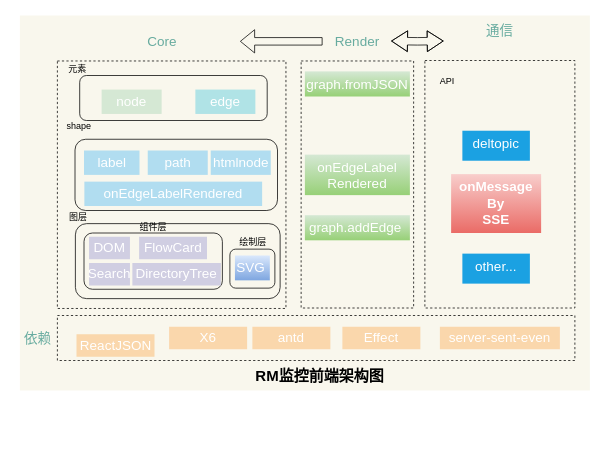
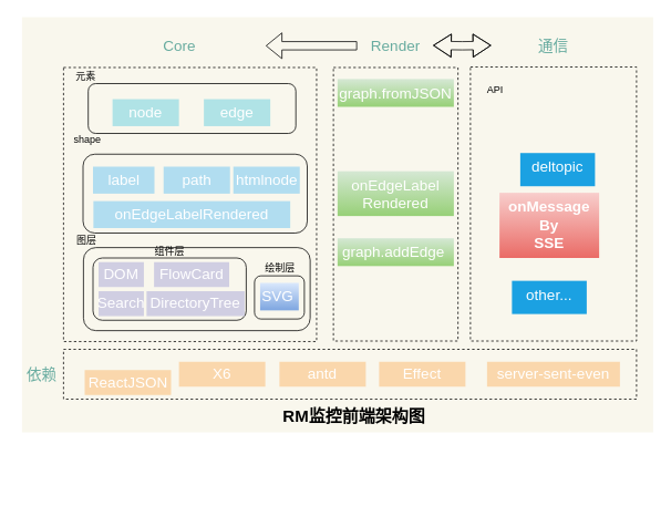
- <mxCell id="46" value="&lt;font color=&quot;#67ab9f&quot;&gt;通信&lt;/font&gt;" style="text;html=1;strokeColor=none;fillColor=none;align=center;verticalAlign=middle;whiteSpace=wrap;rounded=0;labelBackgroundColor=none;fontSize=18;fontColor=#FFFFFF;" vertex="1" parent="1"><mxGeometry x="636" y="25" width="60" height="30" as="geometry" /></mxCell>
+ <mxCell id="46" value="&lt;font color=&quot;#67ab9f&quot;&gt;通信&lt;/font&gt;" style="text;html=1;strokeColor=none;fillColor=none;align=center;verticalAlign=middle;whiteSpace=wrap;rounded=0;labelBackgroundColor=none;fontSize=18;fontColor=#FFFFFF;" vertex="1" parent="1"><mxGeometry x="636" y="40" width="60" height="30" as="geometry" /></mxCell>
- <mxCell id="14" value="&lt;font style=&quot;font-size: 18px;&quot; color=&quot;#ffffff&quot;&gt;node&lt;/font&gt;" style="rounded=0;whiteSpace=wrap;html=1;fillColor=#d5e8d4;strokeColor=none;" vertex="1" parent="1"><mxGeometry x="135" y="118.75" width="80" height="32.5" as="geometry" /></mxCell>
+ <mxCell id="14" value="&lt;font style=&quot;font-size: 18px;&quot; color=&quot;#ffffff&quot;&gt;node&lt;/font&gt;" style="rounded=0;whiteSpace=wrap;html=1;fillColor=#b0e3e6;strokeColor=none;" vertex="1" parent="1"><mxGeometry x="135" y="118.75" width="80" height="32.5" as="geometry" /></mxCell>
- <mxCell id="15" value="&lt;font style=&quot;font-size: 18px;&quot; color=&quot;#ffffff&quot;&gt;edge&lt;/font&gt;" style="rounded=0;whiteSpace=wrap;html=1;fillColor=#b0e3e6;strokeColor=none;" vertex="1" parent="1"><mxGeometry x="260" y="118.75" width="80" height="32.5" as="geometry" /></mxCell>
+ <mxCell id="15" value="&lt;font style=&quot;font-size: 18px;&quot; color=&quot;#ffffff&quot;&gt;edge&lt;/font&gt;" style="rounded=0;whiteSpace=wrap;html=1;fillColor=#b0e3e6;strokeColor=none;" vertex="1" parent="1"><mxGeometry x="245" y="118.75" width="80" height="32.5" as="geometry" /></mxCell>
- <mxCell id="36" value="&lt;div class=&quot;lake-content&quot;&gt;&lt;span class=&quot;ne-text&quot;&gt;deltopic &lt;/span&gt;&lt;/div&gt;" style="text;whiteSpace=wrap;html=1;fontSize=18;fillColor=#1ba1e2;strokeColor=none;fontColor=#ffffff;align=center;" vertex="1" parent="1"><mxGeometry x="616" y="173.63" width="90" height="40" as="geometry" /></mxCell>
+ <mxCell id="36" value="&lt;div class=&quot;lake-content&quot;&gt;&lt;span class=&quot;ne-text&quot;&gt;deltopic &lt;/span&gt;&lt;/div&gt;" style="text;whiteSpace=wrap;html=1;fontSize=18;fillColor=#1ba1e2;strokeColor=none;fontColor=#ffffff;align=center;" vertex="1" parent="1"><mxGeometry x="626" y="183.63" width="90" height="40" as="geometry" /></mxCell>
- <mxCell id="29" value="&lt;font color=&quot;#ffffff&quot;&gt;&lt;span style=&quot;font-size: 18px;&quot;&gt;X6&lt;/span&gt;&lt;/font&gt;" style="rounded=0;whiteSpace=wrap;html=1;fillColor=#fad7ac;strokeColor=none;" vertex="1" parent="1"><mxGeometry x="225" y="435" width="104" height="30" as="geometry" /></mxCell>
+ <mxCell id="29" value="&lt;font color=&quot;#ffffff&quot;&gt;&lt;span style=&quot;font-size: 18px;&quot;&gt;X6&lt;/span&gt;&lt;/font&gt;" style="rounded=0;whiteSpace=wrap;html=1;fillColor=#fad7ac;strokeColor=none;" vertex="1" parent="1"><mxGeometry x="215" y="435" width="104" height="30" as="geometry" /></mxCell>
